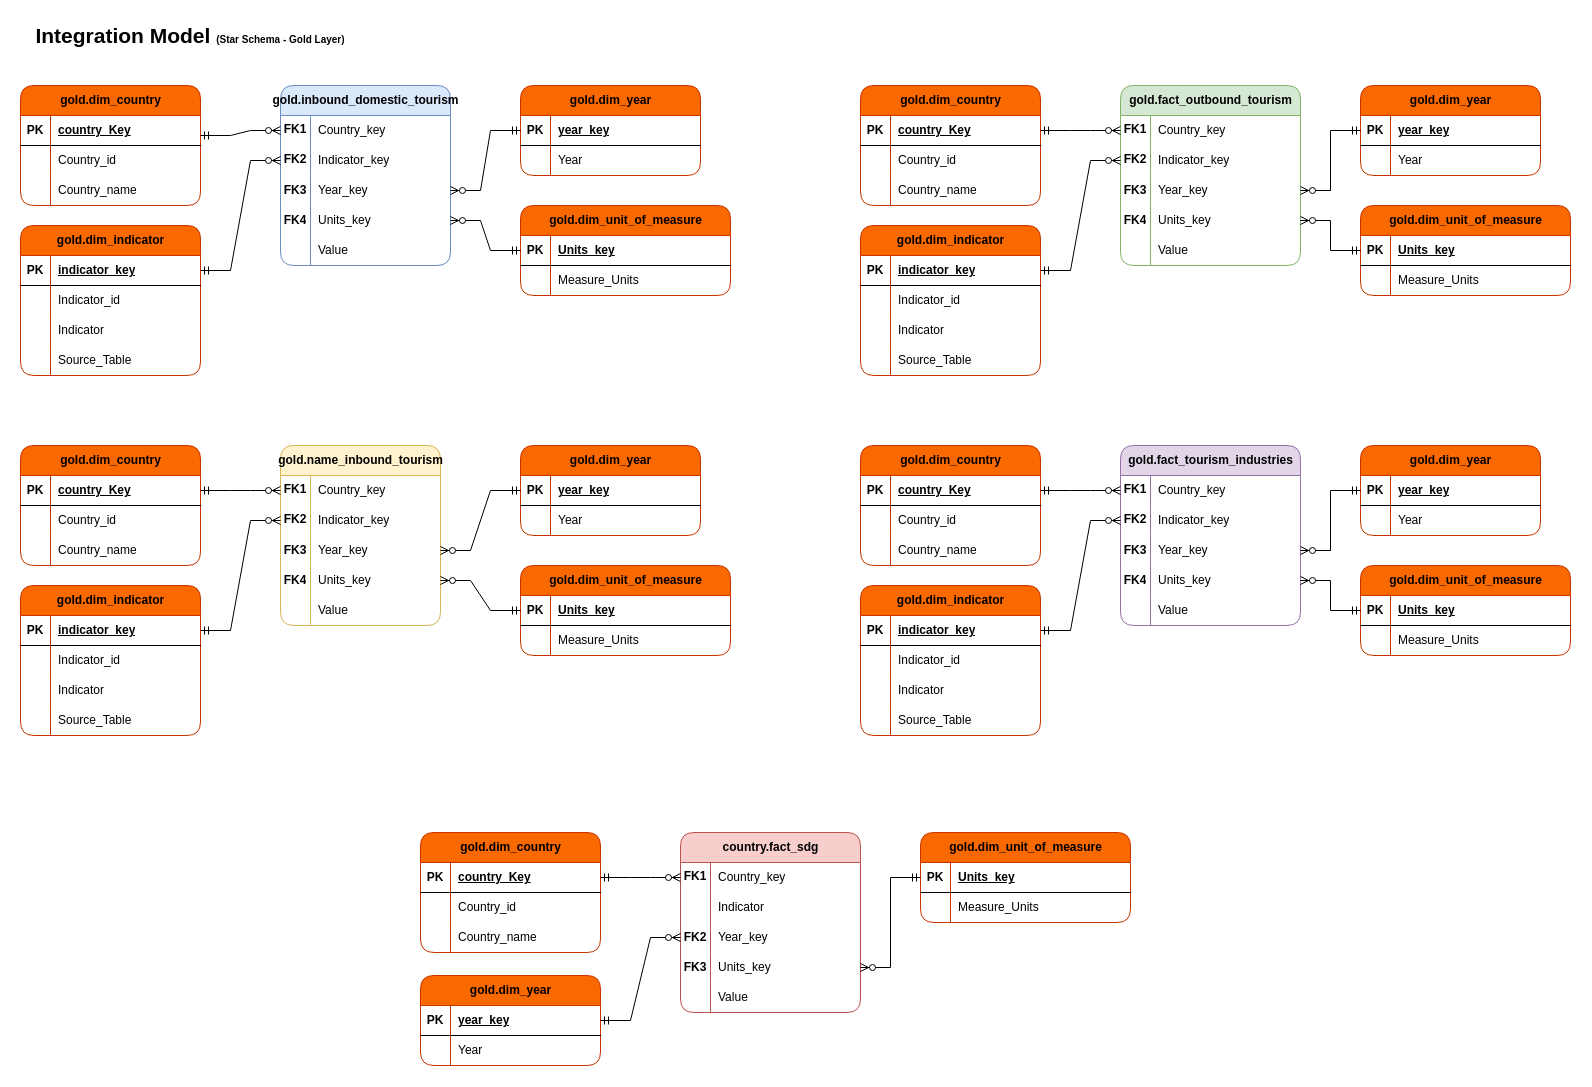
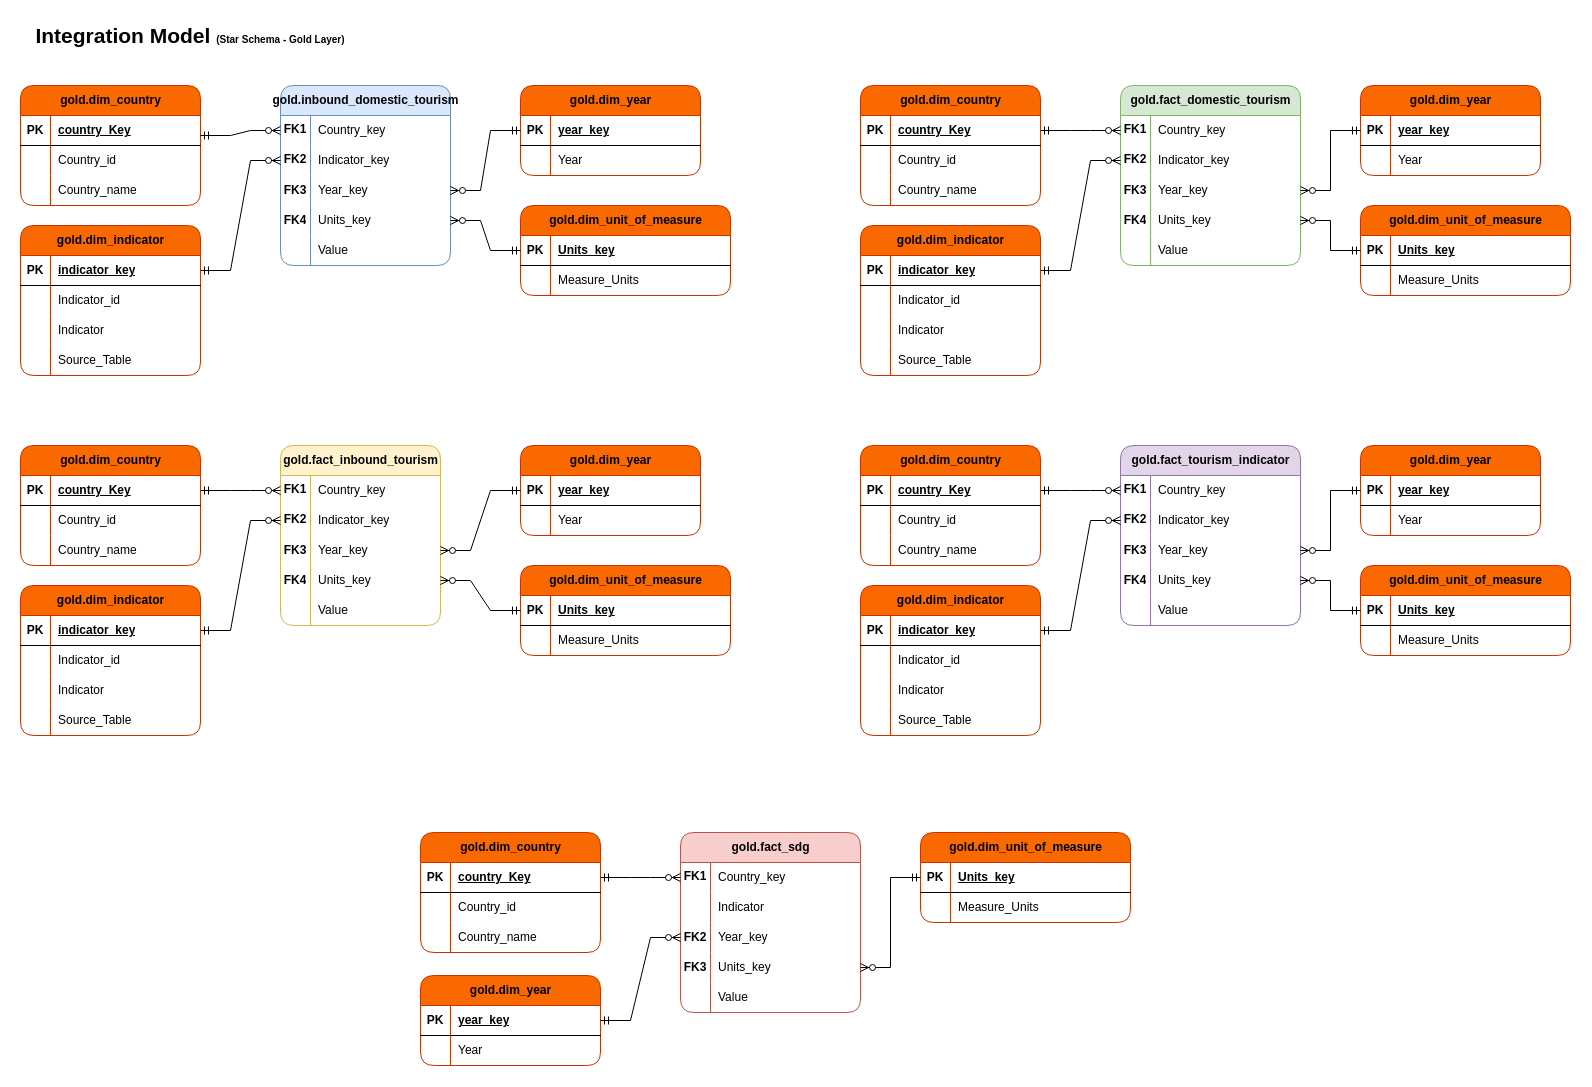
- <mxCell id="56" value="gold.fact_outbound_tourism" style="shape=table;startSize=30;container=1;collapsible=1;childLayout=tableLayout;fixedRows=1;rowLines=0;fontStyle=1;align=center;resizeLast=1;html=1;rounded=1;fillColor=#d5e8d4;strokeColor=#82b366;" parent="1" vertex="1"><mxGeometry x="1120" y="85" width="180" height="180" as="geometry" /></mxCell>
+ <mxCell id="56" value="gold.fact_domestic_tourism" style="shape=table;startSize=30;container=1;collapsible=1;childLayout=tableLayout;fixedRows=1;rowLines=0;fontStyle=1;align=center;resizeLast=1;html=1;rounded=1;fillColor=#d5e8d4;strokeColor=#82b366;" parent="1" vertex="1"><mxGeometry x="1120" y="85" width="180" height="180" as="geometry" /></mxCell>
- <mxCell id="88" value="gold.name_inbound_tourism" style="shape=table;startSize=30;container=1;collapsible=1;childLayout=tableLayout;fixedRows=1;rowLines=0;fontStyle=1;align=center;resizeLast=1;html=1;rounded=1;fillColor=#fff2cc;strokeColor=#d6b656;" parent="1" vertex="1"><mxGeometry x="280" y="445" width="160" height="180" as="geometry" /></mxCell>
+ <mxCell id="88" value="gold.fact_inbound_tourism" style="shape=table;startSize=30;container=1;collapsible=1;childLayout=tableLayout;fixedRows=1;rowLines=0;fontStyle=1;align=center;resizeLast=1;html=1;rounded=1;fillColor=#fff2cc;strokeColor=#d6b656;" parent="1" vertex="1"><mxGeometry x="280" y="445" width="160" height="180" as="geometry" /></mxCell>
- <mxCell id="72" value="gold.fact_tourism_industries" style="shape=table;startSize=30;container=1;collapsible=1;childLayout=tableLayout;fixedRows=1;rowLines=0;fontStyle=1;align=center;resizeLast=1;html=1;rounded=1;fillColor=#e1d5e7;strokeColor=#9673a6;" parent="1" vertex="1"><mxGeometry x="1120" y="445" width="180" height="180" as="geometry" /></mxCell>
+ <mxCell id="72" value="gold.fact_tourism_indicator" style="shape=table;startSize=30;container=1;collapsible=1;childLayout=tableLayout;fixedRows=1;rowLines=0;fontStyle=1;align=center;resizeLast=1;html=1;rounded=1;fillColor=#e1d5e7;strokeColor=#9673a6;" parent="1" vertex="1"><mxGeometry x="1120" y="445" width="180" height="180" as="geometry" /></mxCell>
- <mxCell id="104" value="country.fact_sdg" style="shape=table;startSize=30;container=1;collapsible=1;childLayout=tableLayout;fixedRows=1;rowLines=0;fontStyle=1;align=center;resizeLast=1;html=1;rounded=1;fillColor=#f8cecc;strokeColor=#b85450;" parent="1" vertex="1"><mxGeometry x="680" y="832" width="180" height="180" as="geometry" /></mxCell>
+ <mxCell id="104" value="gold.fact_sdg" style="shape=table;startSize=30;container=1;collapsible=1;childLayout=tableLayout;fixedRows=1;rowLines=0;fontStyle=1;align=center;resizeLast=1;html=1;rounded=1;fillColor=#f8cecc;strokeColor=#b85450;" parent="1" vertex="1"><mxGeometry x="680" y="832" width="180" height="180" as="geometry" /></mxCell>
